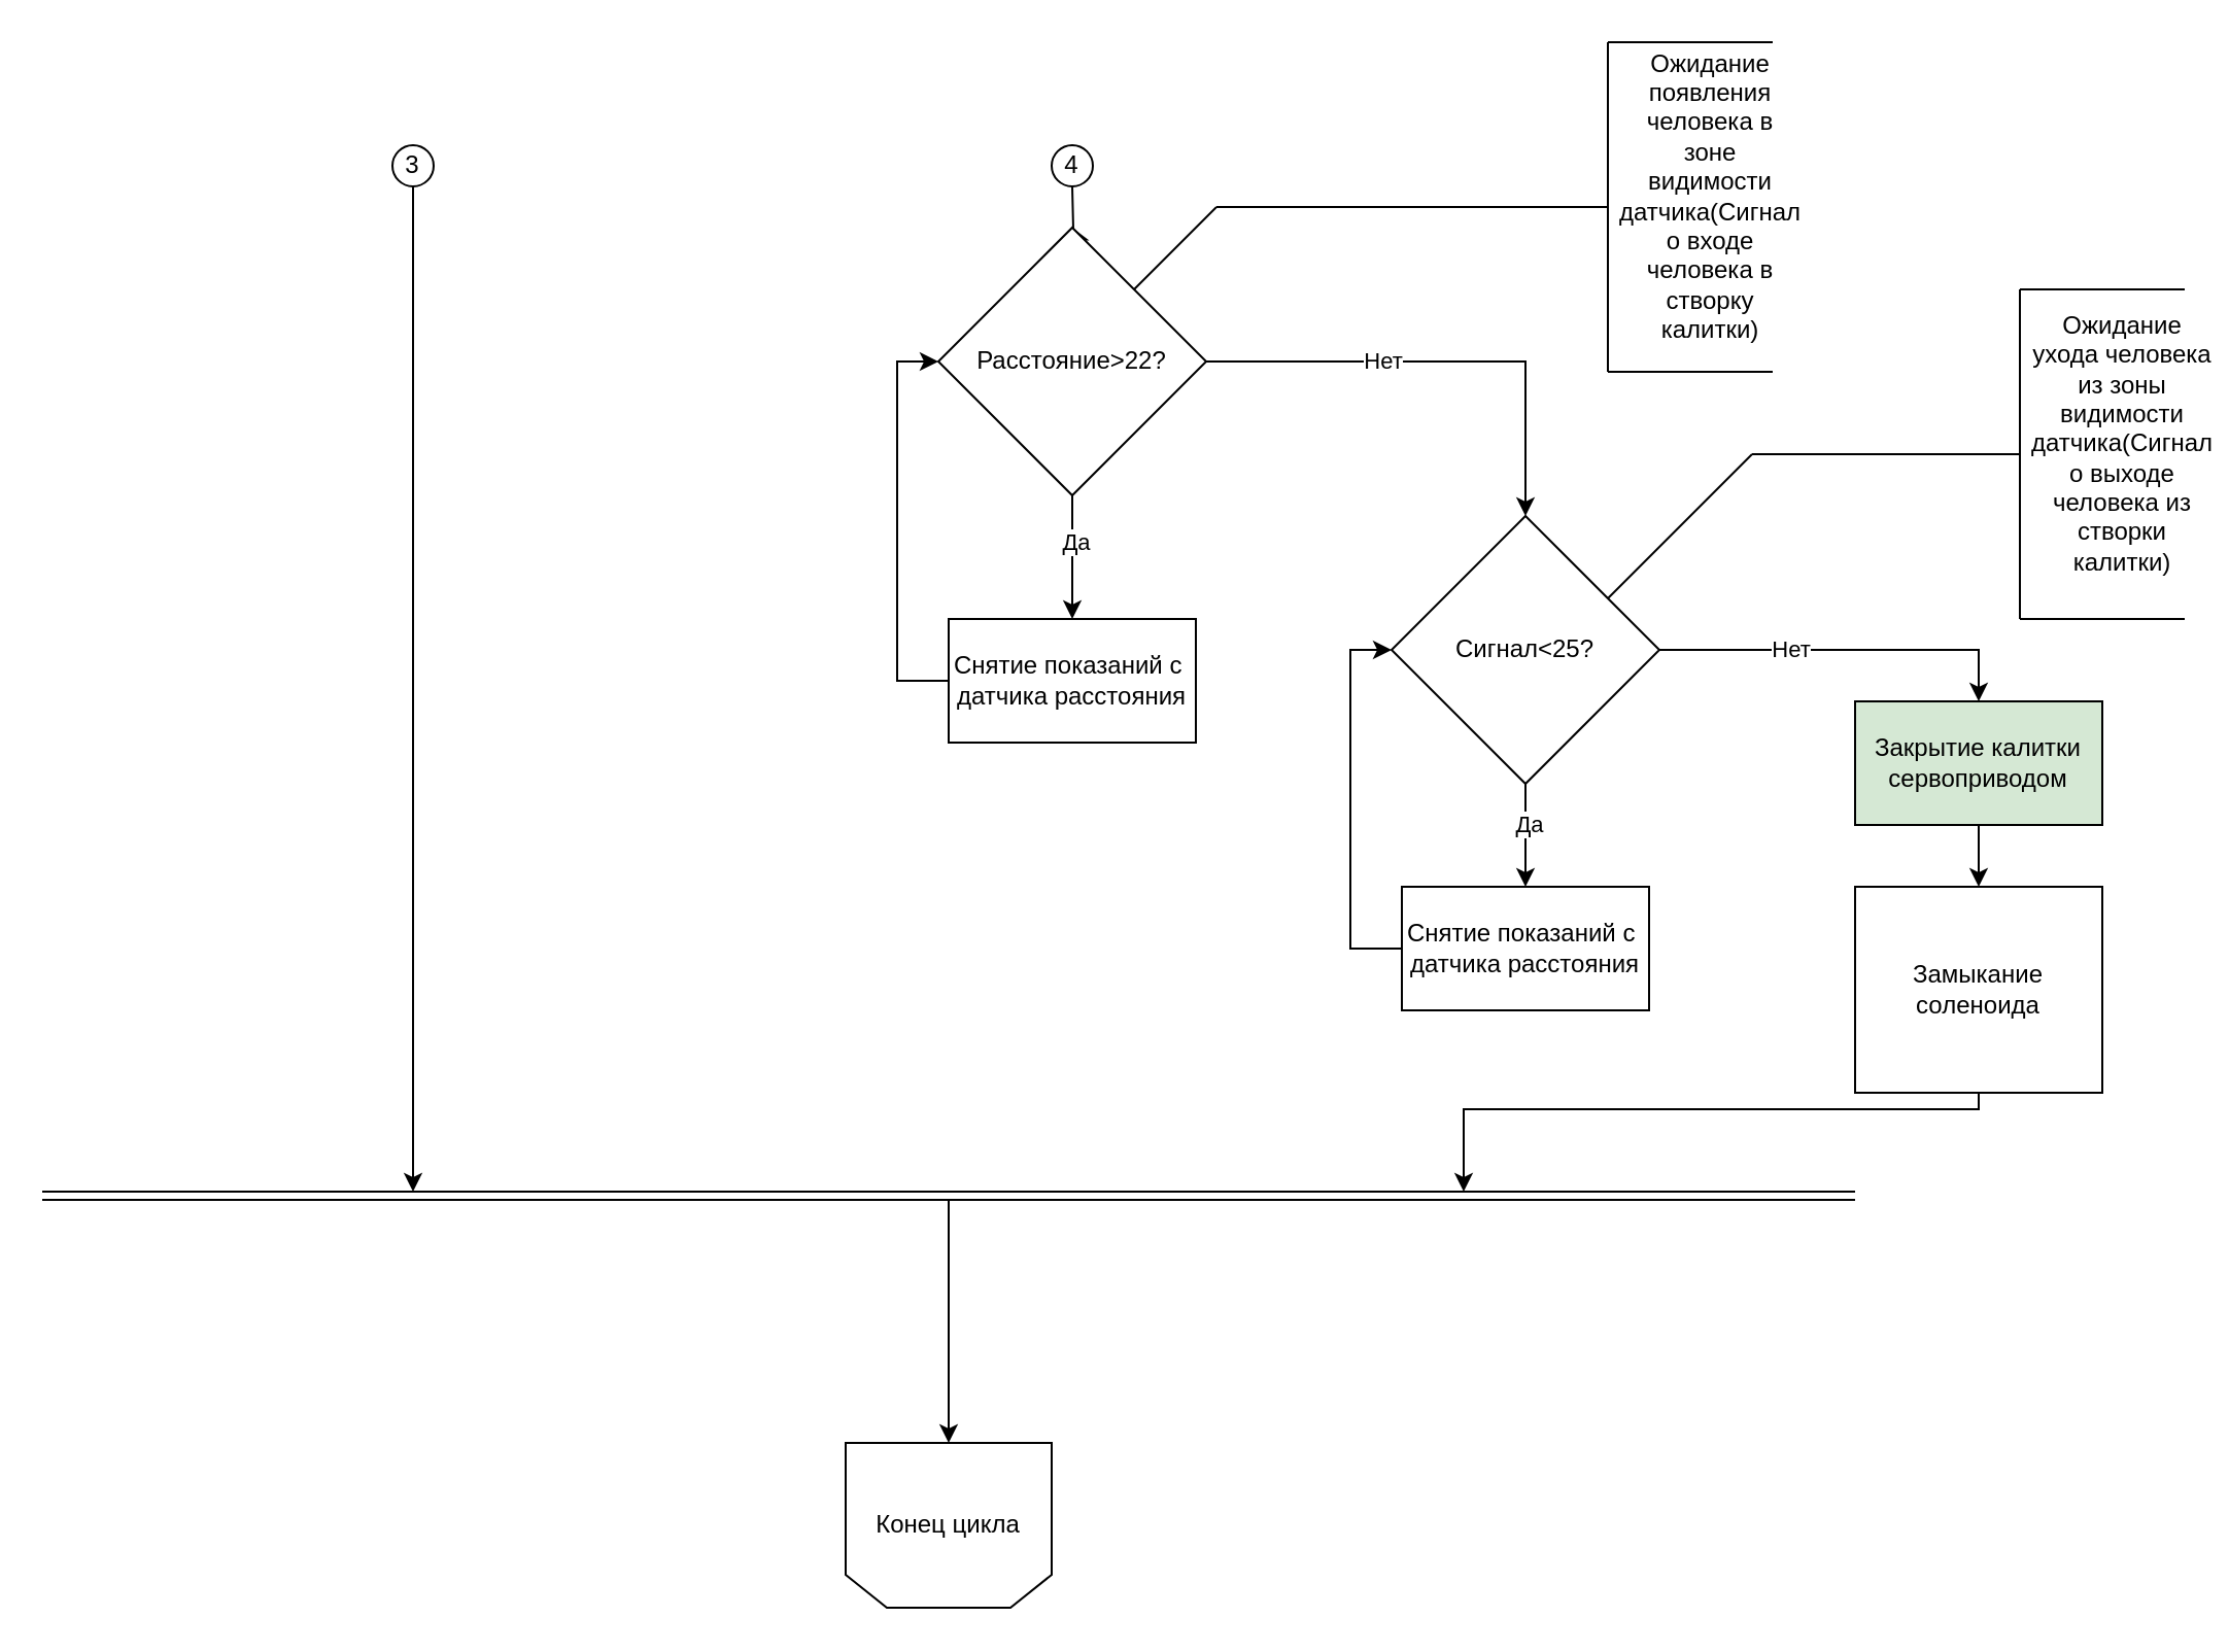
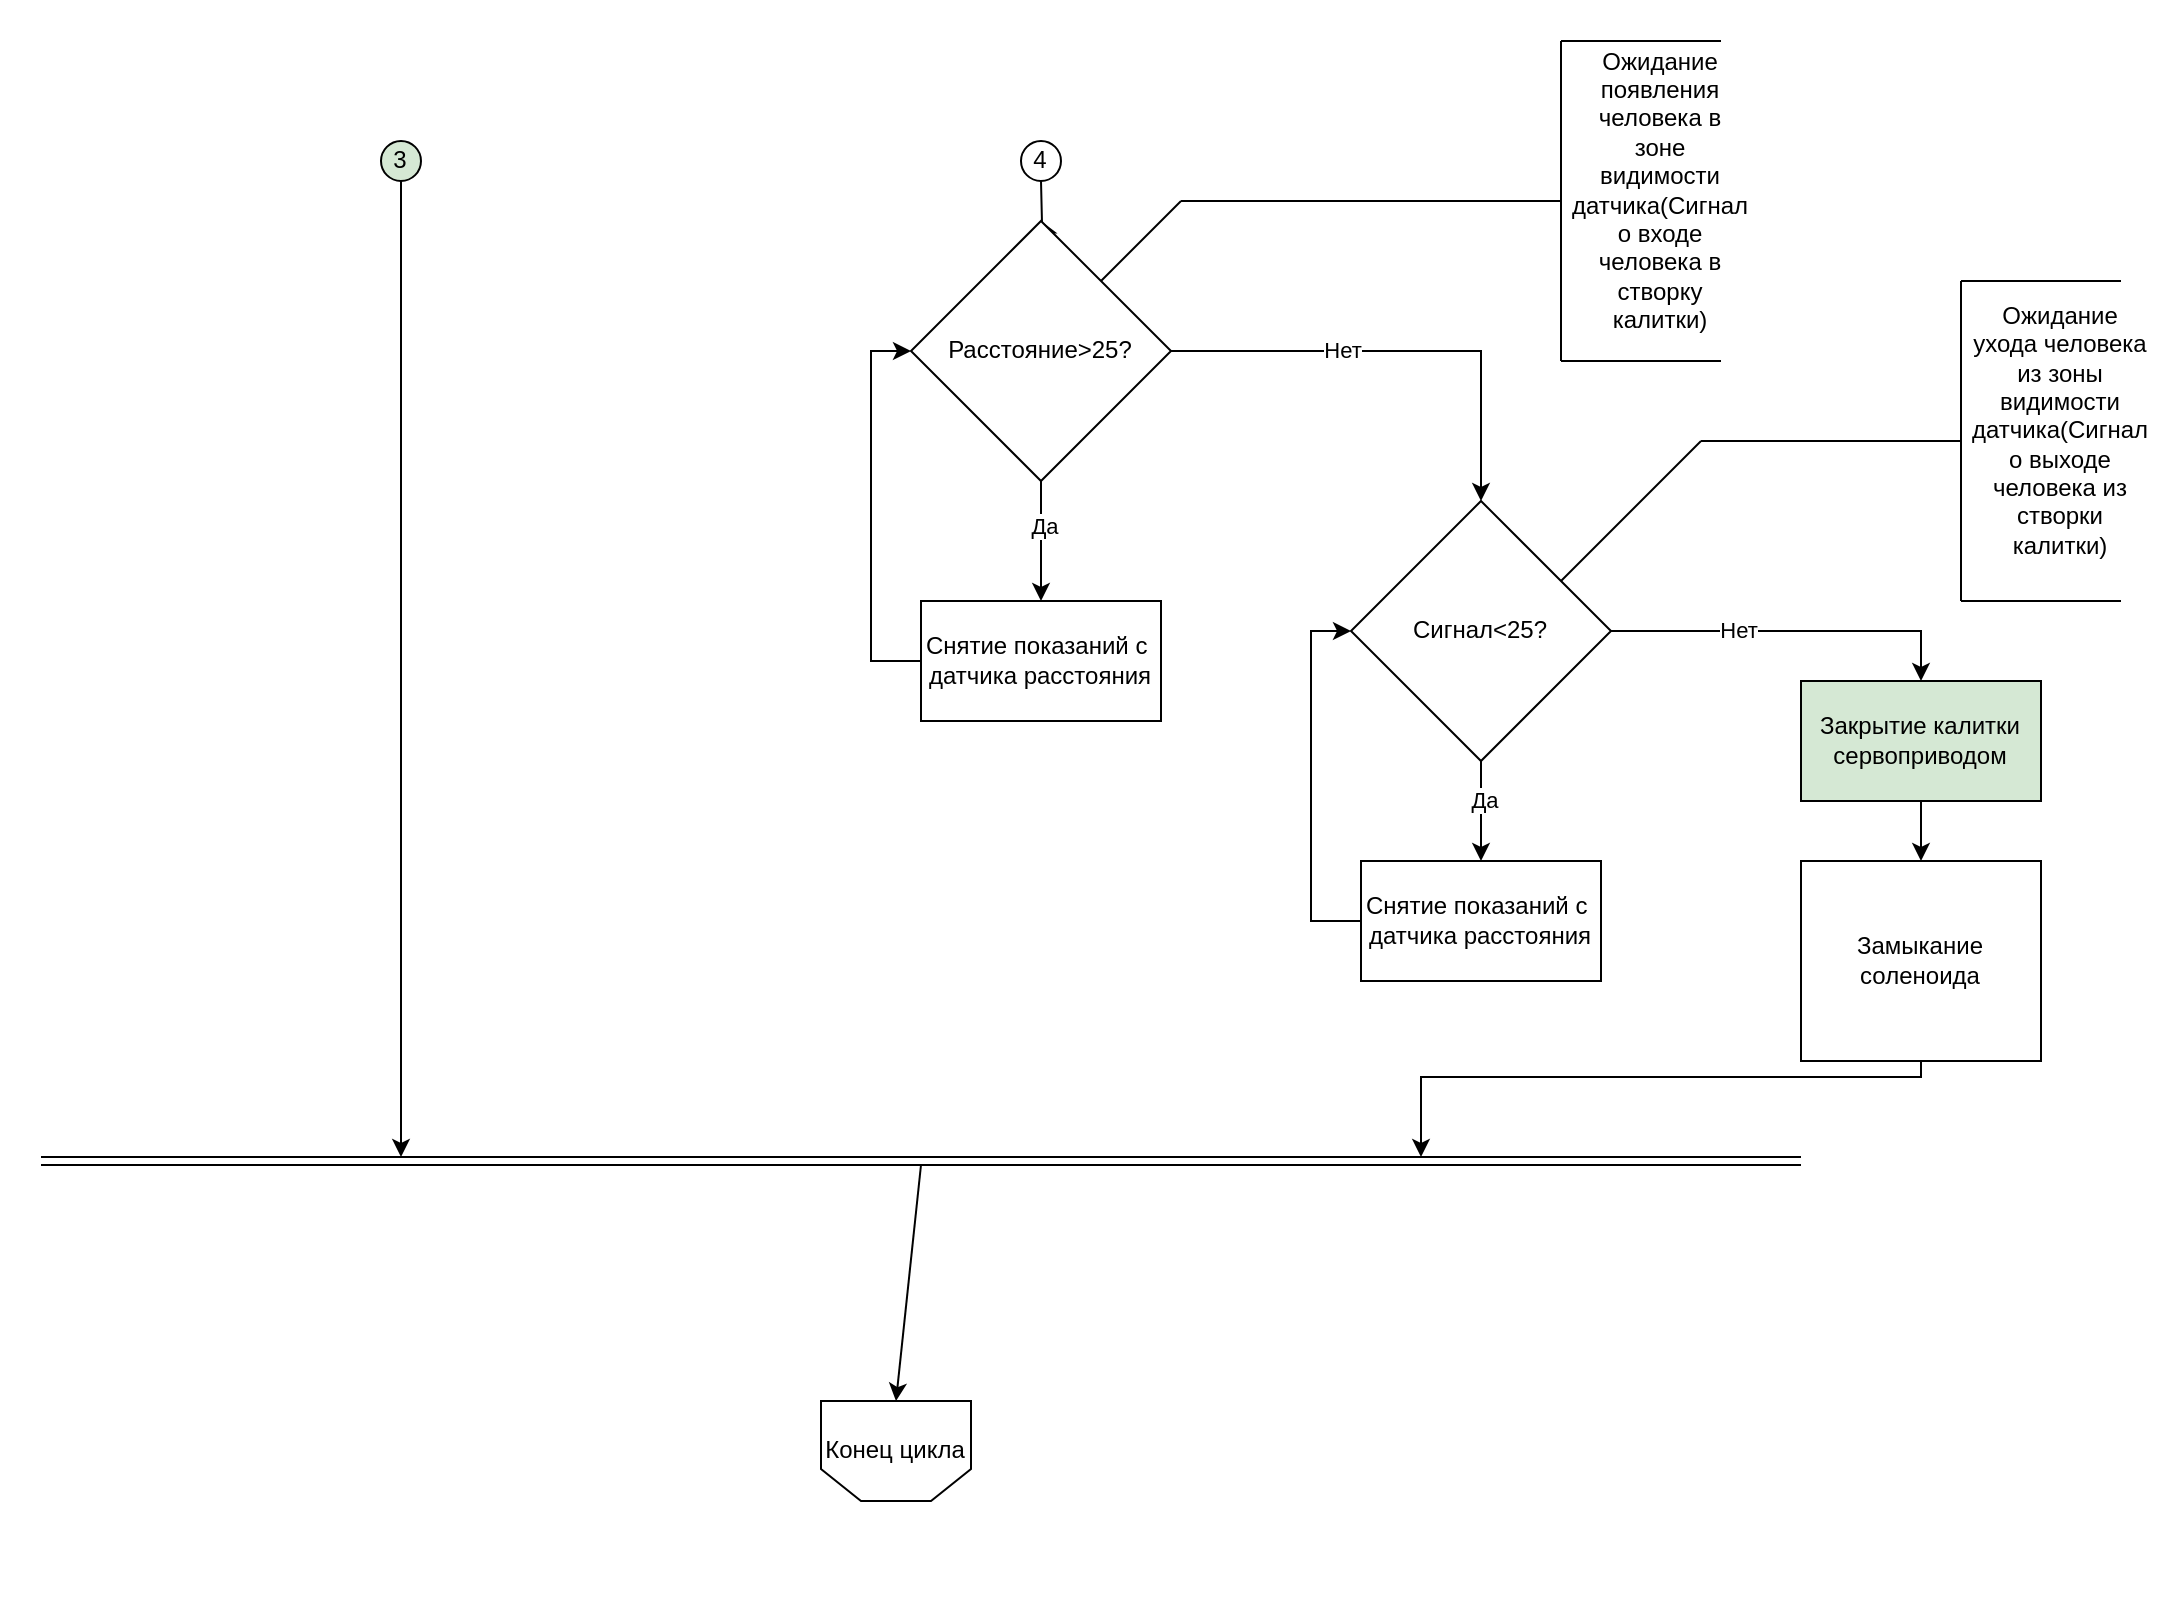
- <mxCell id="37" value="3" style="ellipse;whiteSpace=wrap;html=1;aspect=fixed;" vertex="1" parent="1"><mxGeometry x="190" y="70" width="20" height="20" as="geometry" /></mxCell>
+ <mxCell id="37" value="3" style="ellipse;whiteSpace=wrap;html=1;aspect=fixed;fillColor=#d5e8d4;" vertex="1" parent="1"><mxGeometry x="190" y="70" width="20" height="20" as="geometry" /></mxCell>
- <mxCell id="7" value="Расстояние&amp;gt;22?" style="rhombus;whiteSpace=wrap;html=1;" parent="1" vertex="1"><mxGeometry x="455" y="110" width="130" height="130" as="geometry" /></mxCell>
+ <mxCell id="7" value="Расстояние&amp;gt;25?" style="rhombus;whiteSpace=wrap;html=1;" parent="1" vertex="1"><mxGeometry x="455" y="110" width="130" height="130" as="geometry" /></mxCell>
- <mxCell id="19" value="Конец цикла" style="shape=loopLimit;whiteSpace=wrap;html=1;direction=west;" parent="1" vertex="1"><mxGeometry x="410" y="700" width="100" height="80" as="geometry" /></mxCell>
+ <mxCell id="19" value="Конец цикла" style="shape=loopLimit;whiteSpace=wrap;html=1;direction=west;" parent="1" vertex="1"><mxGeometry x="410" y="700" width="75" height="50" as="geometry" /></mxCell>
